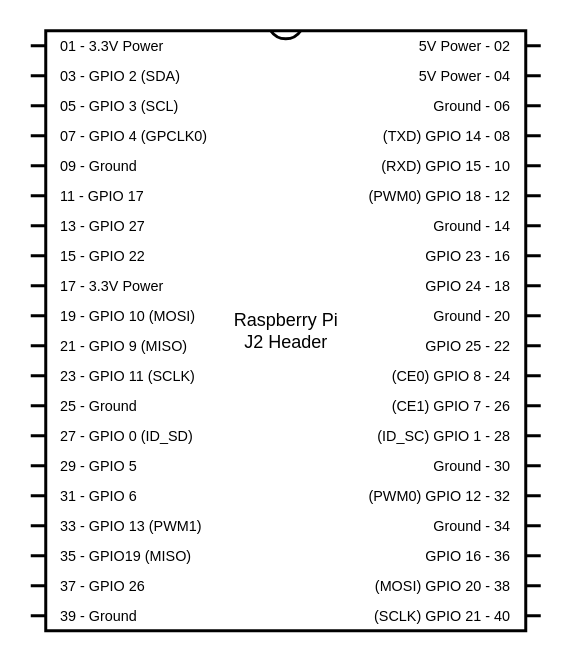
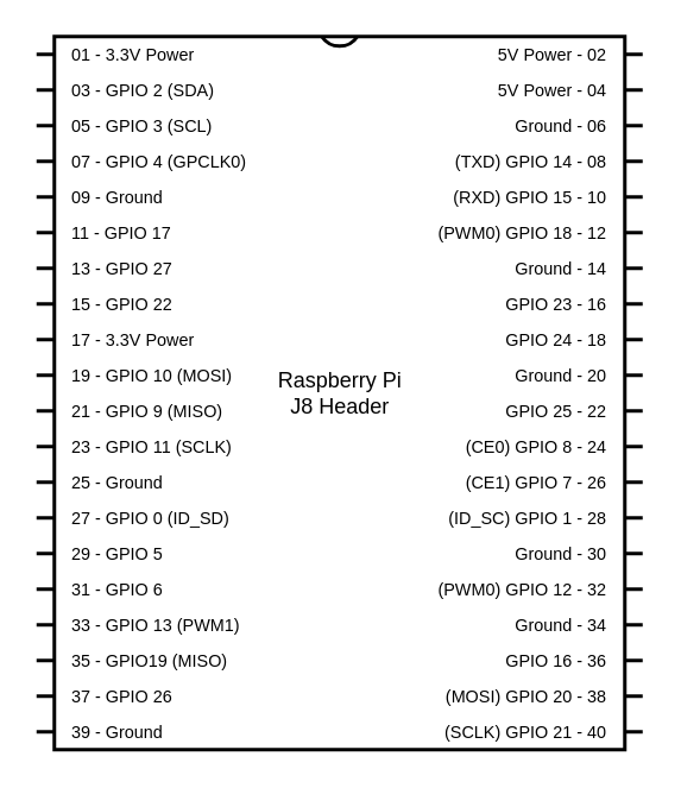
- <mxCell id="2" value="&lt;div&gt;Raspberry Pi&lt;/div&gt;&lt;div&gt;J2 Header&lt;br&gt;&lt;/div&gt;" style="shadow=0;dashed=0;align=center;fillColor=#ffffff;html=1;strokeWidth=2;shape=mxgraph.electrical.logic_gates.dual_inline_ic;labelNames=01 - 3.3V Power,03 - GPIO 2 (SDA),05 - GPIO 3 (SCL),07 - GPIO 4 (GPCLK0),09 - Ground,11 - GPIO 17,13 - GPIO 27,15 - GPIO 22,17 - 3.3V Power,19 - GPIO 10 (MOSI),21 - GPIO 9 (MISO),23 - GPIO 11 (SCLK),25 - Ground,27 - GPIO 0 (ID_SD),29 - GPIO 5,31 - GPIO 6,33 - GPIO 13 (PWM1),35 - GPIO19 (MISO),37 - GPIO 26,39 - Ground,(SCLK) GPIO 21 - 40,(MOSI) GPIO 20 - 38,GPIO 16 - 36,Ground - 34,(PWM0) GPIO 12 - 32,Ground - 30,(ID_SC) GPIO 1 - 28,(CE1) GPIO 7 - 26,(CE0) GPIO 8 - 24,GPIO 25 - 22,Ground - 20,GPIO 24 - 18,GPIO 23 - 16,Ground - 14,(PWM0) GPIO 18 - 12,(RXD) GPIO 15 - 10,(TXD) GPIO 14 - 08,Ground - 06,5V Power - 04,5V Power - 02;direction=east;portConstraintRotation=0;portConstraint=none;fixDash=0;autosize=0;collapsible=0;container=0;part=0;pinLabelType=cust;labelCount=40;" parent="1" vertex="1"><mxGeometry x="20" y="20" width="340" height="400" as="geometry" /></mxCell>
+ <mxCell id="2" value="&lt;div&gt;Raspberry Pi&lt;/div&gt;&lt;div&gt;J8 Header&lt;br&gt;&lt;/div&gt;" style="shadow=0;dashed=0;align=center;fillColor=#ffffff;html=1;strokeWidth=2;shape=mxgraph.electrical.logic_gates.dual_inline_ic;labelNames=01 - 3.3V Power,03 - GPIO 2 (SDA),05 - GPIO 3 (SCL),07 - GPIO 4 (GPCLK0),09 - Ground,11 - GPIO 17,13 - GPIO 27,15 - GPIO 22,17 - 3.3V Power,19 - GPIO 10 (MOSI),21 - GPIO 9 (MISO),23 - GPIO 11 (SCLK),25 - Ground,27 - GPIO 0 (ID_SD),29 - GPIO 5,31 - GPIO 6,33 - GPIO 13 (PWM1),35 - GPIO19 (MISO),37 - GPIO 26,39 - Ground,(SCLK) GPIO 21 - 40,(MOSI) GPIO 20 - 38,GPIO 16 - 36,Ground - 34,(PWM0) GPIO 12 - 32,Ground - 30,(ID_SC) GPIO 1 - 28,(CE1) GPIO 7 - 26,(CE0) GPIO 8 - 24,GPIO 25 - 22,Ground - 20,GPIO 24 - 18,GPIO 23 - 16,Ground - 14,(PWM0) GPIO 18 - 12,(RXD) GPIO 15 - 10,(TXD) GPIO 14 - 08,Ground - 06,5V Power - 04,5V Power - 02;direction=east;portConstraintRotation=0;portConstraint=none;fixDash=0;autosize=0;collapsible=0;container=0;part=0;pinLabelType=cust;labelCount=40;" parent="1" vertex="1"><mxGeometry x="20" y="20" width="340" height="400" as="geometry" /></mxCell>
